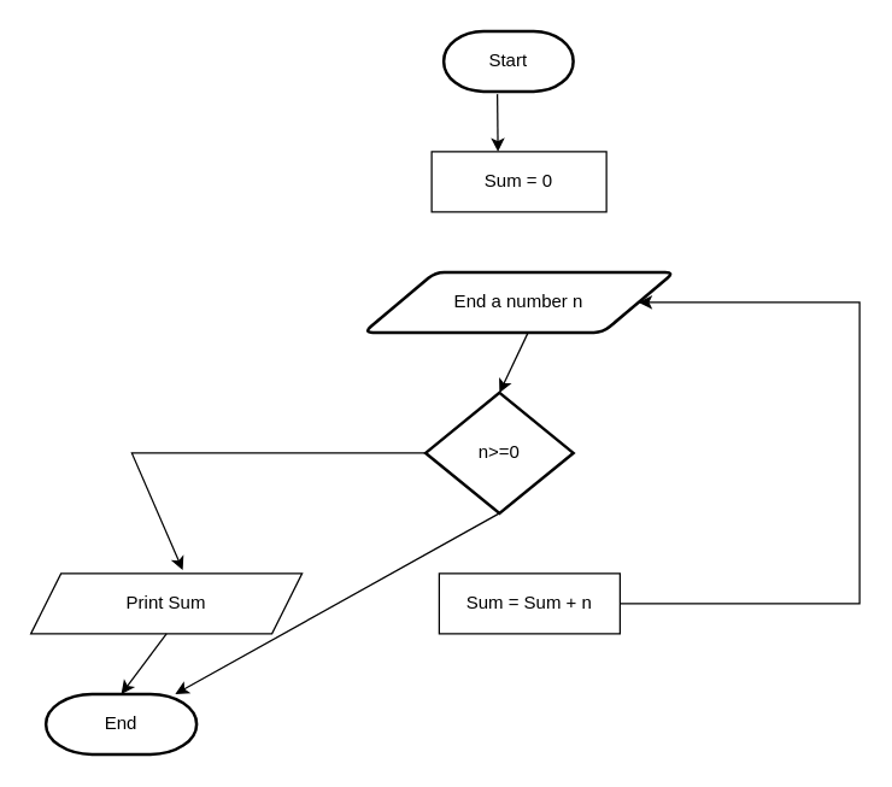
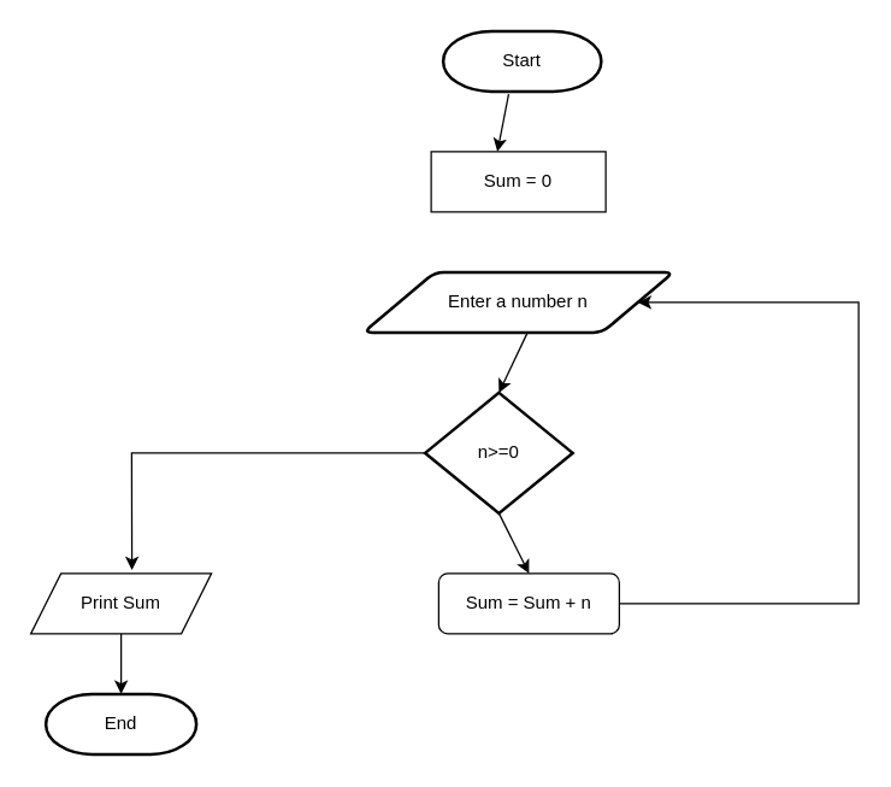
- <mxCell id="2" value="Start" style="strokeWidth=2;html=1;shape=mxgraph.flowchart.terminator;whiteSpace=wrap;" vertex="1" parent="1"><mxGeometry x="294" y="20" width="86" height="40" as="geometry" /></mxCell>
+ <mxCell id="2" value="Start" style="strokeWidth=2;html=1;shape=mxgraph.flowchart.terminator;whiteSpace=wrap;" vertex="1" parent="1"><mxGeometry x="294" y="20" width="105" height="40" as="geometry" /></mxCell>
- <mxCell id="4" value="End a number n" style="shape=parallelogram;html=1;strokeWidth=2;perimeter=parallelogramPerimeter;whiteSpace=wrap;rounded=1;arcSize=12;size=0.23;" vertex="1" parent="1"><mxGeometry x="241" y="180" width="206" height="40" as="geometry" /></mxCell>
+ <mxCell id="4" value="Enter a number n" style="shape=parallelogram;html=1;strokeWidth=2;perimeter=parallelogramPerimeter;whiteSpace=wrap;rounded=1;arcSize=12;size=0.23;" vertex="1" parent="1"><mxGeometry x="241" y="180" width="206" height="40" as="geometry" /></mxCell>
- <mxCell id="9" value="" style="endArrow=classic;html=1;rounded=0;exitX=0.5;exitY=1;exitDx=0;exitDy=0;exitPerimeter=0;" edge="1" parent="1" source="5" target="13"><mxGeometry width="50" height="50" relative="1" as="geometry"><mxPoint x="320" y="260" as="sourcePoint" /><mxPoint x="370" y="210" as="targetPoint" /></mxGeometry></mxCell>
+ <mxCell id="9" value="" style="endArrow=classic;html=1;rounded=0;entryX=0.5;entryY=0;entryDx=0;entryDy=0;exitX=0.5;exitY=1;exitDx=0;exitDy=0;exitPerimeter=0;" edge="1" parent="1" source="5" target="6"><mxGeometry width="50" height="50" relative="1" as="geometry"><mxPoint x="320" y="260" as="sourcePoint" /><mxPoint x="370" y="210" as="targetPoint" /></mxGeometry></mxCell>
- <mxCell id="11" value="Print Sum" style="shape=parallelogram;perimeter=parallelogramPerimeter;whiteSpace=wrap;html=1;fixedSize=1;" vertex="1" parent="1"><mxGeometry x="20" y="380" width="180" height="40" as="geometry" /></mxCell>
+ <mxCell id="11" value="Print Sum" style="shape=parallelogram;perimeter=parallelogramPerimeter;whiteSpace=wrap;html=1;fixedSize=1;" vertex="1" parent="1"><mxGeometry x="20" y="380" width="120" height="40" as="geometry" /></mxCell>
- <mxCell id="6" value="&lt;span style=&quot;&quot;&gt;Sum = Sum + n&lt;/span&gt;" style="rounded=0;whiteSpace=wrap;html=1;" vertex="1" parent="1"><mxGeometry x="291" y="380" width="120" height="40" as="geometry" /></mxCell>
+ <mxCell id="6" value="&lt;span style=&quot;&quot;&gt;Sum = Sum + n&lt;/span&gt;" style="whiteSpace=wrap;html=1;rounded=1;" vertex="1" parent="1"><mxGeometry x="291" y="380" width="120" height="40" as="geometry" /></mxCell>
